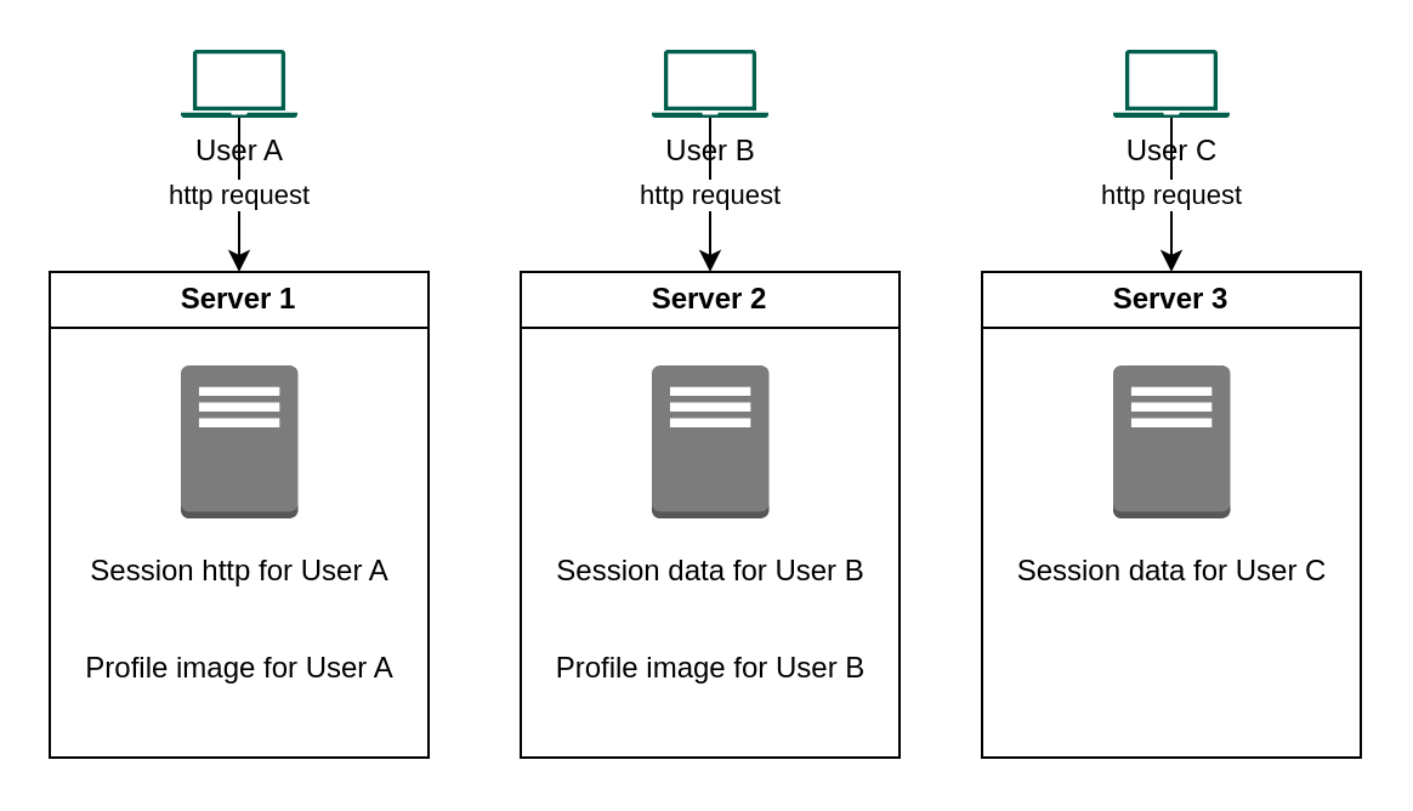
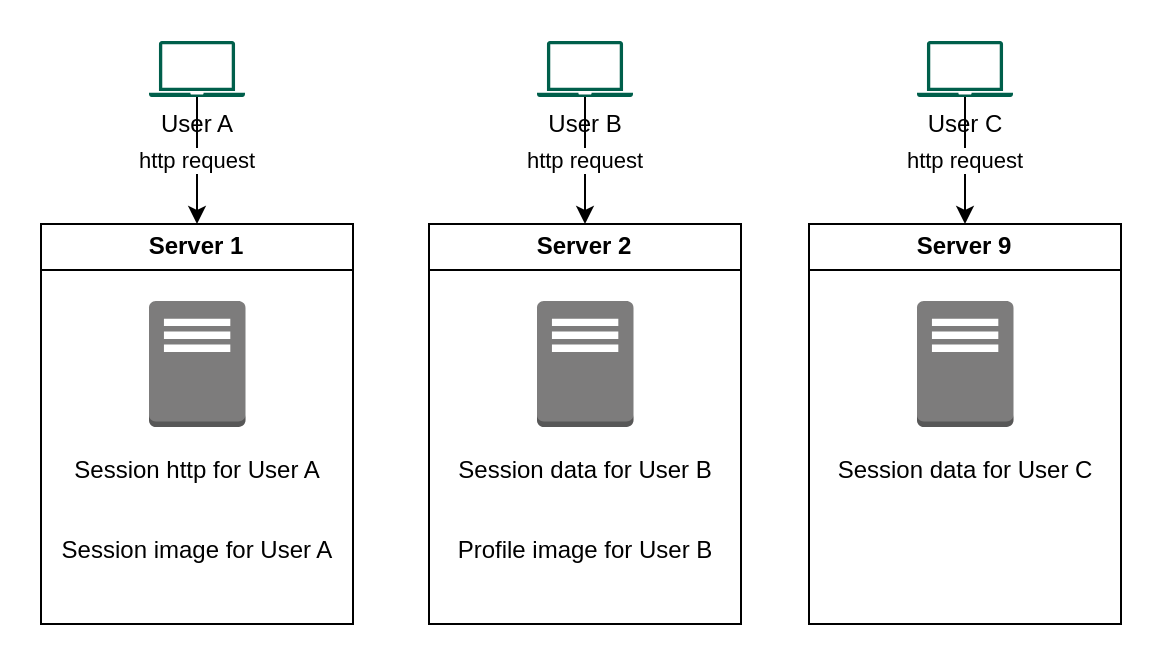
- <mxCell id="16" value="Server 3" style="swimlane;whiteSpace=wrap;html=1;" vertex="1" parent="1"><mxGeometry x="404" y="111.5" width="156" height="200" as="geometry" /></mxCell>
+ <mxCell id="16" value="Server 9" style="swimlane;whiteSpace=wrap;html=1;" vertex="1" parent="1"><mxGeometry x="404" y="111.5" width="156" height="200" as="geometry" /></mxCell>
- <mxCell id="7" value="Profile image for User A" style="text;html=1;align=center;verticalAlign=middle;resizable=0;points=[];autosize=1;strokeColor=none;fillColor=none;" vertex="1" parent="4"><mxGeometry x="3" y="148.5" width="150" height="30" as="geometry" /></mxCell>
+ <mxCell id="7" value="Session image for User A" style="text;html=1;align=center;verticalAlign=middle;resizable=0;points=[];autosize=1;strokeColor=none;fillColor=none;" vertex="1" parent="4"><mxGeometry x="3" y="148.5" width="150" height="30" as="geometry" /></mxCell>
